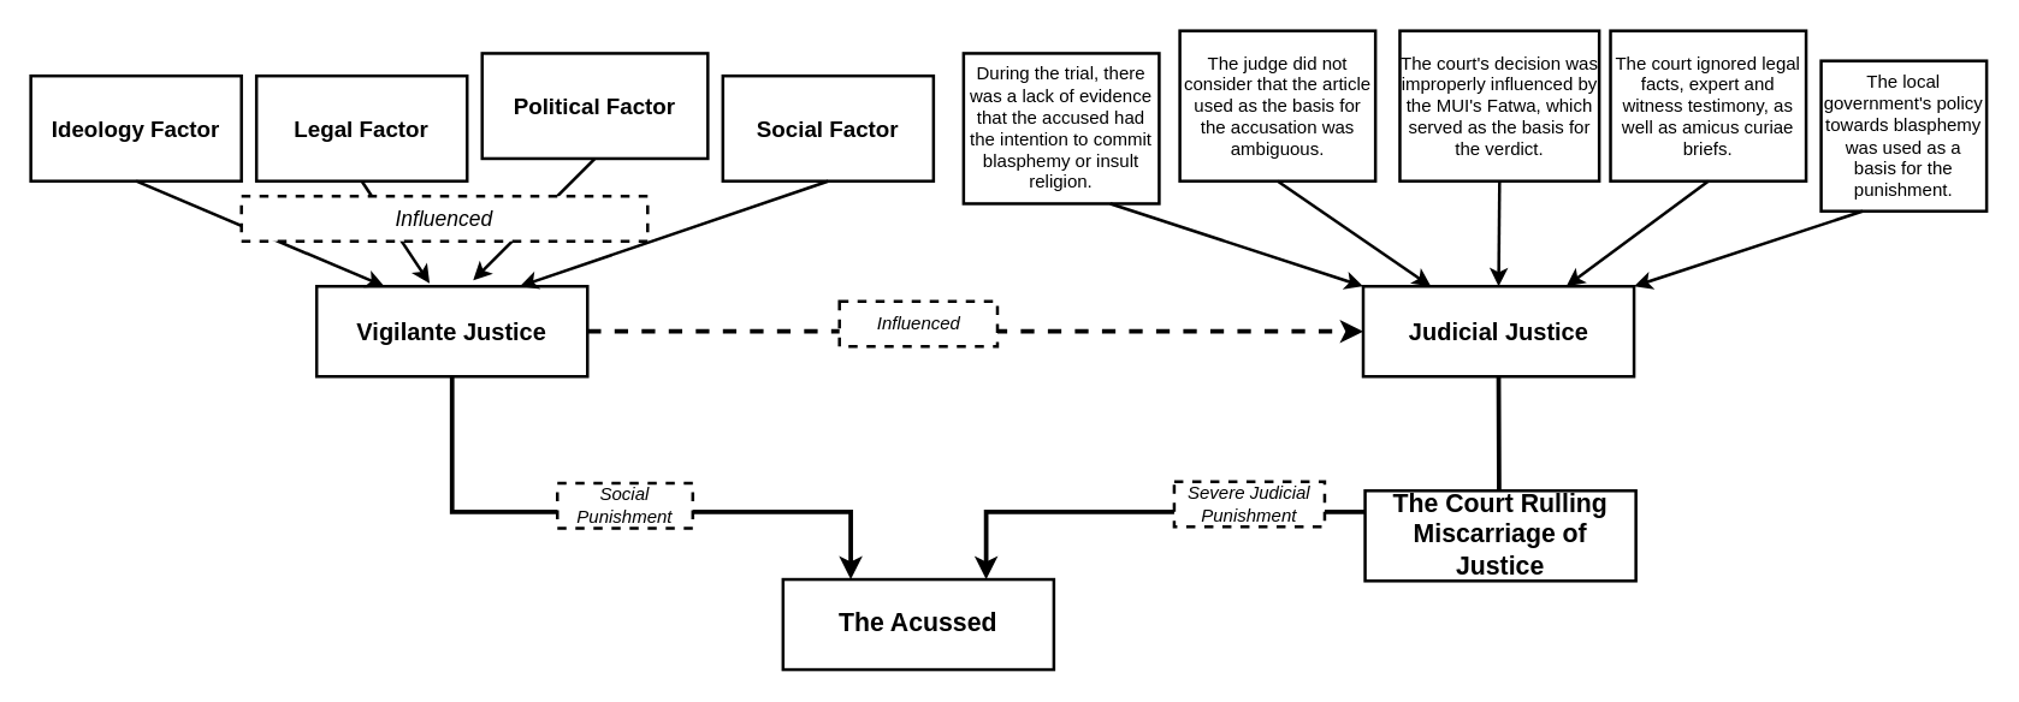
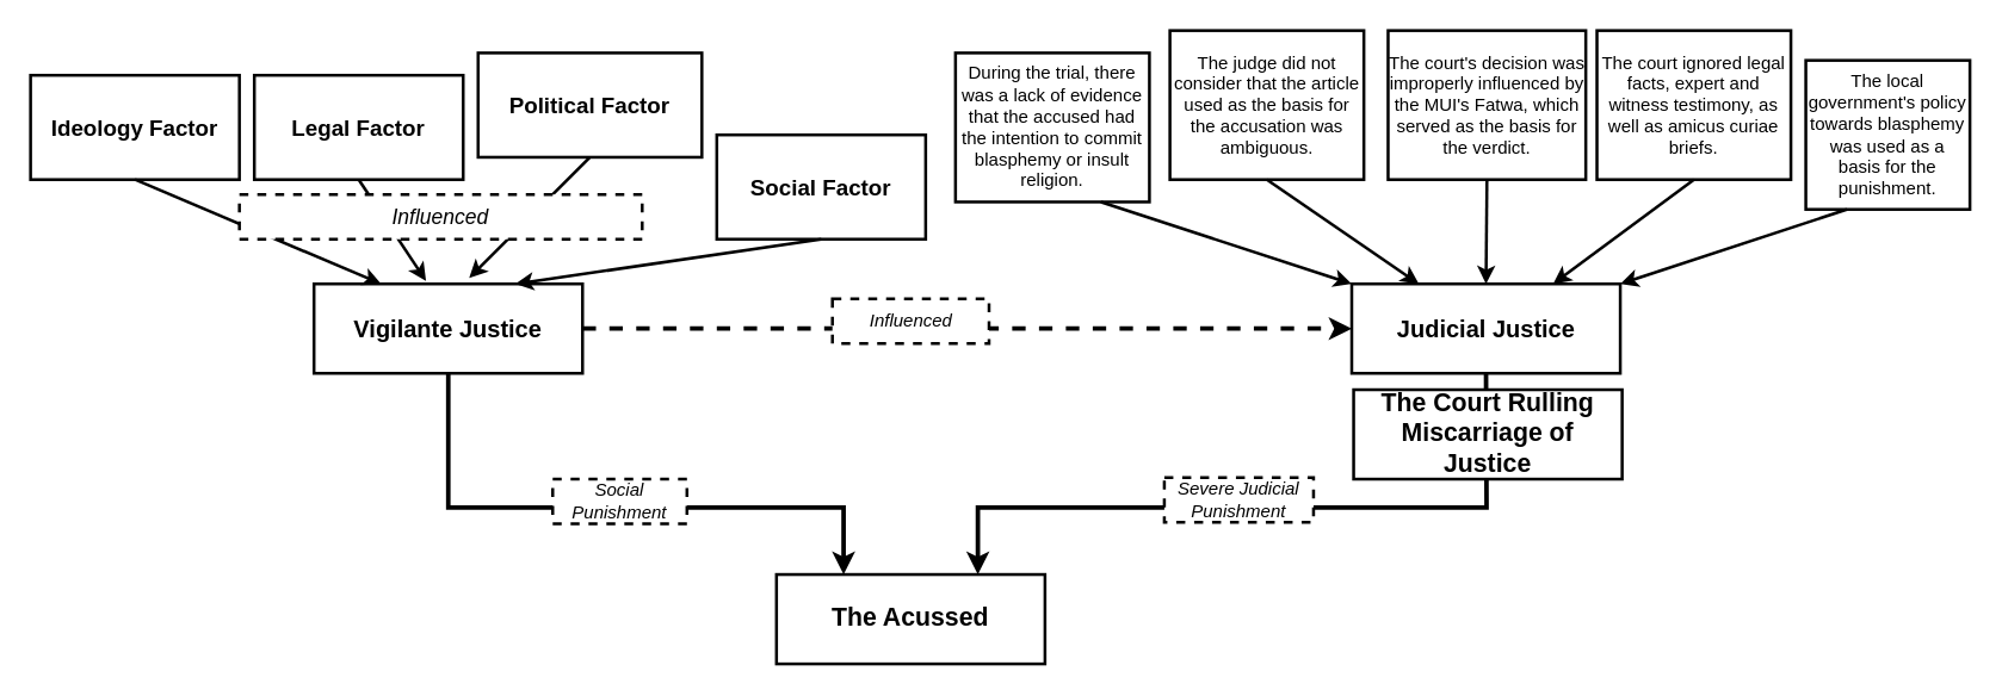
- <mxCell id="5" value="&lt;b&gt;&lt;font style=&quot;font-size: 15px;&quot;&gt;Social Factor&lt;/font&gt;&lt;/b&gt;" style="rounded=0;whiteSpace=wrap;html=1;strokeWidth=2;" parent="1" vertex="1"><mxGeometry x="480" y="50" width="140" height="70" as="geometry" /></mxCell>
+ <mxCell id="5" value="&lt;b&gt;&lt;font style=&quot;font-size: 15px;&quot;&gt;Social Factor&lt;/font&gt;&lt;/b&gt;" style="rounded=0;whiteSpace=wrap;html=1;strokeWidth=2;" parent="1" vertex="1"><mxGeometry x="480" y="90" width="140" height="70" as="geometry" /></mxCell>
- <mxCell id="28" value="&lt;font size=&quot;1&quot; style=&quot;&quot;&gt;&lt;b style=&quot;font-size: 17px;&quot;&gt;The Court Rulling Miscarriage of Justice&lt;/b&gt;&lt;/font&gt;" style="rounded=0;whiteSpace=wrap;html=1;fontSize=14;strokeWidth=2;" parent="1" vertex="1"><mxGeometry x="906.88" y="326" width="180" height="60" as="geometry" /></mxCell>
+ <mxCell id="28" value="&lt;font size=&quot;1&quot; style=&quot;&quot;&gt;&lt;b style=&quot;font-size: 17px;&quot;&gt;The Court Rulling Miscarriage of Justice&lt;/b&gt;&lt;/font&gt;" style="rounded=0;whiteSpace=wrap;html=1;fontSize=14;strokeWidth=2;" parent="1" vertex="1"><mxGeometry x="906.88" y="261" width="180" height="60" as="geometry" /></mxCell>
